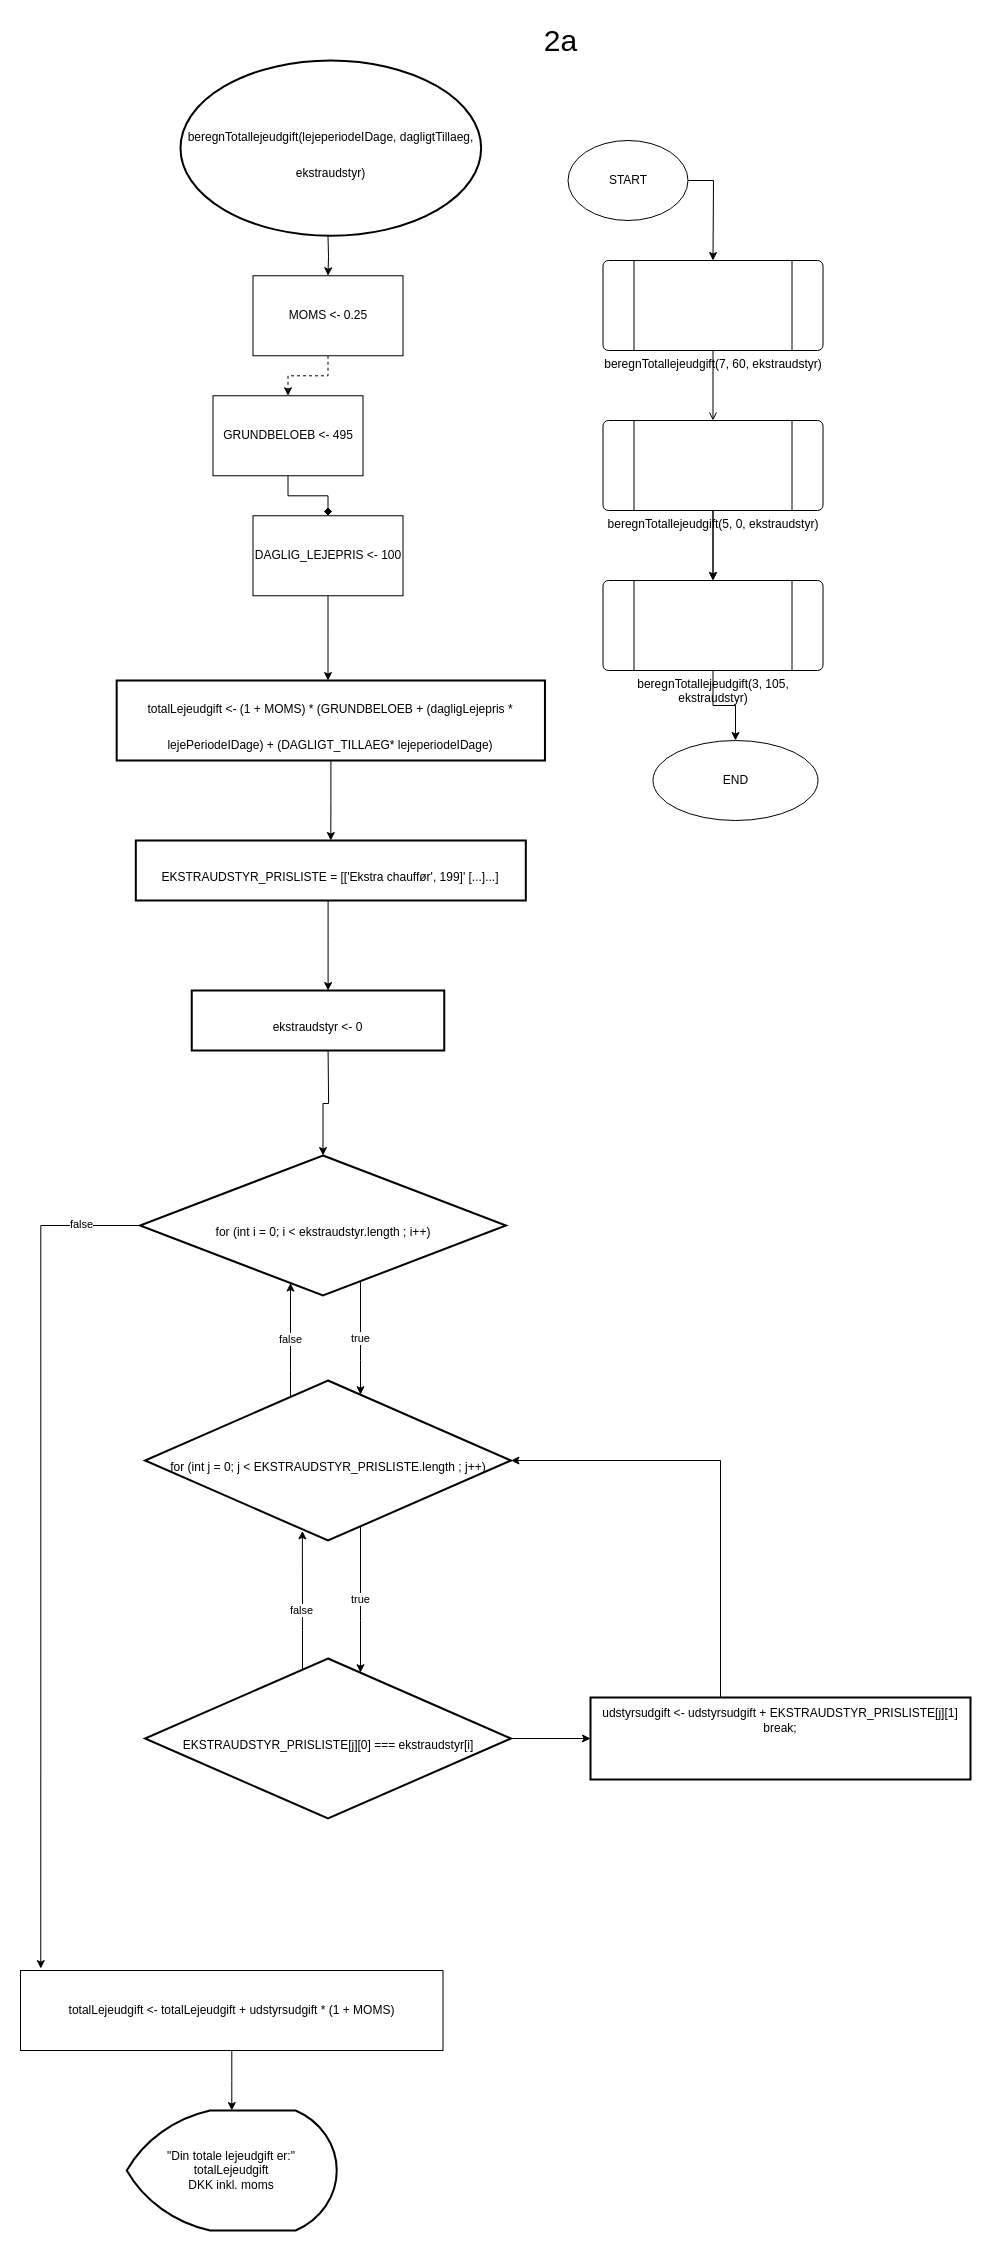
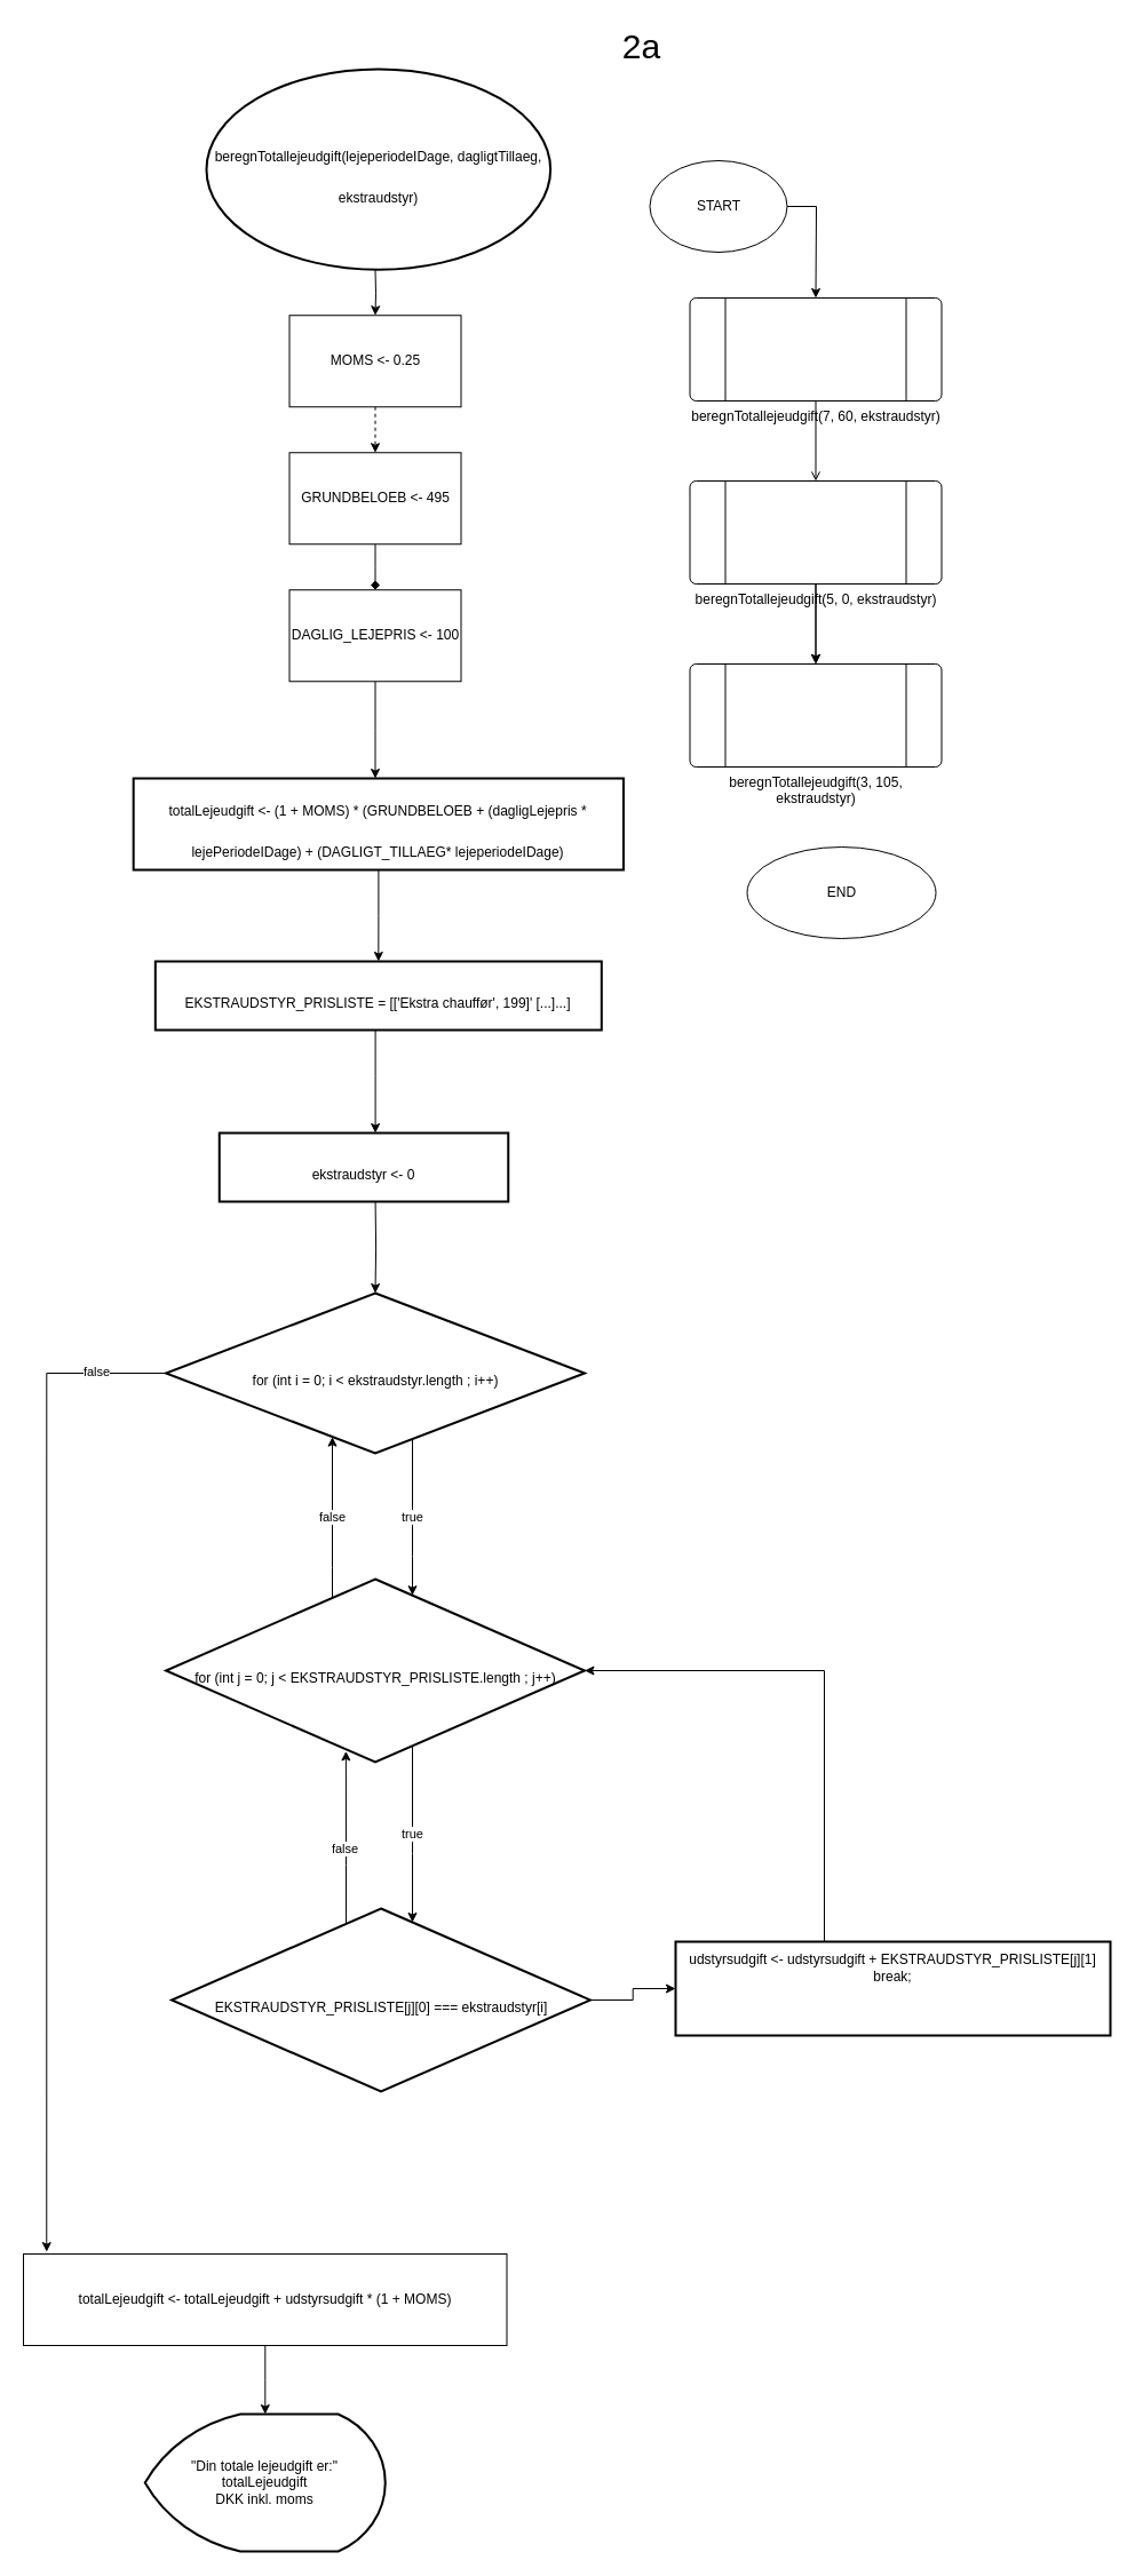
- <mxCell id="5" value="GRUNDBELOEB &amp;lt;- 495" style="rounded=0;whiteSpace=wrap;html=1;" parent="1" vertex="1"><mxGeometry x="212.5" y="395.25" width="150" height="80" as="geometry" /></mxCell>
+ <mxCell id="5" value="GRUNDBELOEB &amp;lt;- 495" style="rounded=0;whiteSpace=wrap;html=1;" parent="1" vertex="1"><mxGeometry x="252.5" y="395.25" width="150" height="80" as="geometry" /></mxCell>
- <mxCell id="21" value="" style="edgeStyle=orthogonalEdgeStyle;rounded=0;orthogonalLoop=1;jettySize=auto;html=1;fontSize=30;" parent="1" source="22" target="23" edge="1"><mxGeometry relative="1" as="geometry" /></mxCell>
- <mxCell id="29" value="&lt;font style=&quot;font-size: 12px&quot;&gt;for (int i = 0; i &amp;lt; &lt;/font&gt;&lt;font style=&quot;font-size: 12px&quot;&gt;&lt;font style=&quot;font-size: 12px&quot;&gt;ekstraudstyr&lt;/font&gt;.length ; i++)&lt;br&gt;&lt;/font&gt;" style="rhombus;whiteSpace=wrap;html=1;fontSize=30;strokeWidth=2;" parent="1" vertex="1"><mxGeometry x="139.53" y="1155" width="365.94" height="140" as="geometry" /></mxCell>
+ <mxCell id="29" value="&lt;font style=&quot;font-size: 12px&quot;&gt;for (int i = 0; i &amp;lt; &lt;/font&gt;&lt;font style=&quot;font-size: 12px&quot;&gt;&lt;font style=&quot;font-size: 12px&quot;&gt;ekstraudstyr&lt;/font&gt;.length ; i++)&lt;br&gt;&lt;/font&gt;" style="rhombus;whiteSpace=wrap;html=1;fontSize=30;strokeWidth=2;" parent="1" vertex="1"><mxGeometry x="144.53" y="1130" width="365.94" height="140" as="geometry" /></mxCell>
- <mxCell id="36" value="&lt;font style=&quot;font-size: 12px&quot;&gt;EKSTRAUDSTYR_PRISLISTE[j][0] === ekstraudstyr[i]&lt;br&gt;&lt;/font&gt;" style="rhombus;whiteSpace=wrap;html=1;fontSize=30;strokeWidth=2;" parent="1" vertex="1"><mxGeometry x="144.53" y="1658" width="365.94" height="160" as="geometry" /></mxCell>
+ <mxCell id="36" value="&lt;font style=&quot;font-size: 12px&quot;&gt;EKSTRAUDSTYR_PRISLISTE[j][0] === ekstraudstyr[i]&lt;br&gt;&lt;/font&gt;" style="rhombus;whiteSpace=wrap;html=1;fontSize=30;strokeWidth=2;" parent="1" vertex="1"><mxGeometry x="149.53" y="1668" width="365.94" height="160" as="geometry" /></mxCell>
